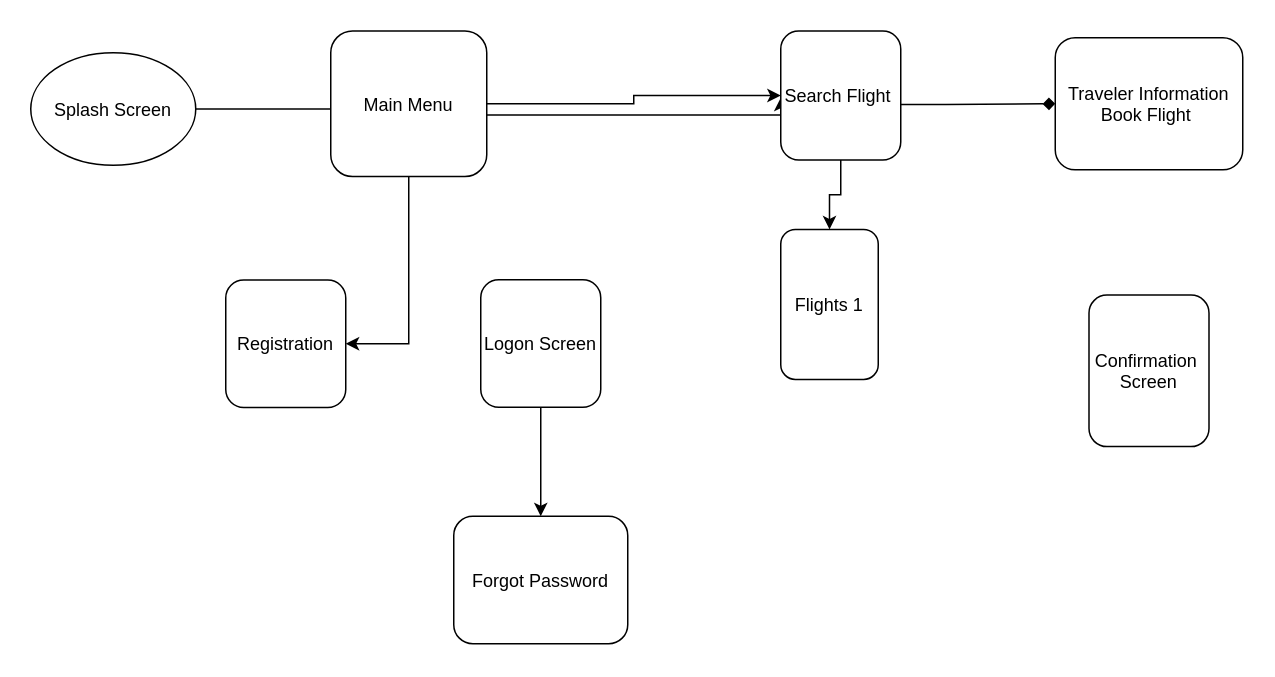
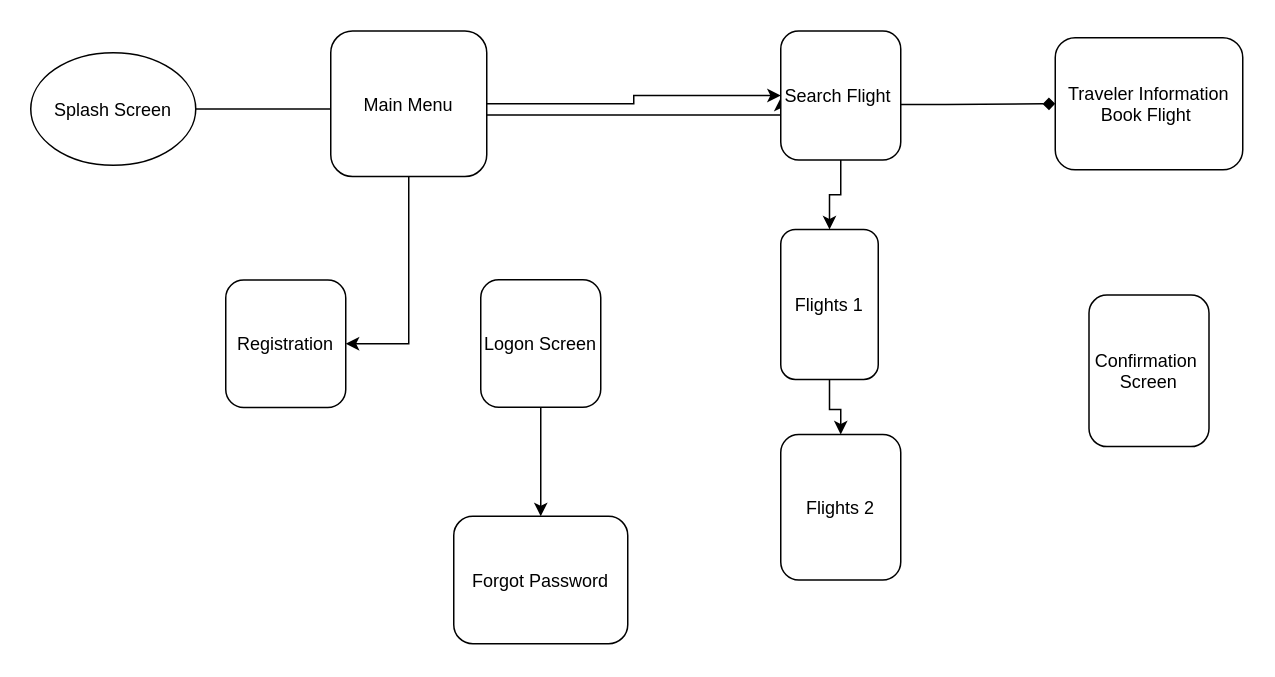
+ <mxCell id="12" style="edgeStyle=orthogonalEdgeStyle;rounded=0;orthogonalLoop=1;jettySize=auto;html=1;entryX=0.5;entryY=0;entryDx=0;entryDy=0;" edge="1" parent="1" source="13" target="14"><mxGeometry relative="1" as="geometry" /></mxCell>
+ <mxCell id="14" value="Flights 2" style="rounded=1;" vertex="1" parent="1"><mxGeometry x="520" y="288.981" width="80" height="97" as="geometry" /></mxCell>
